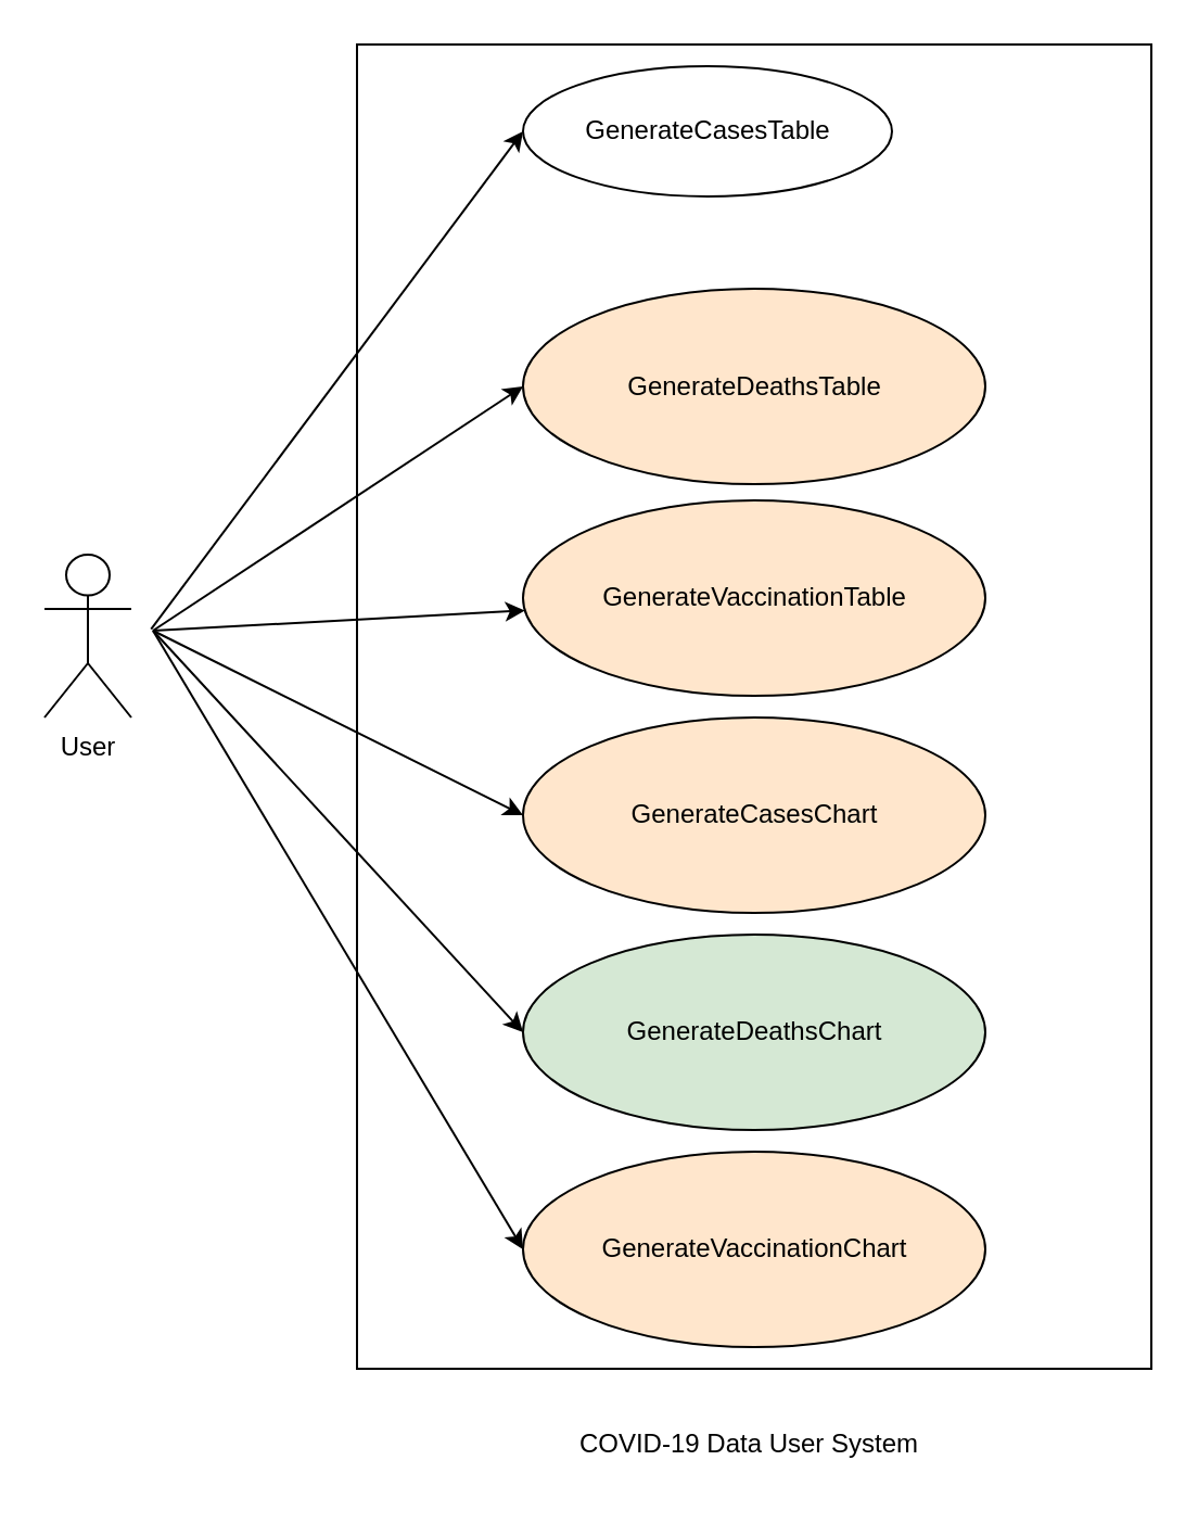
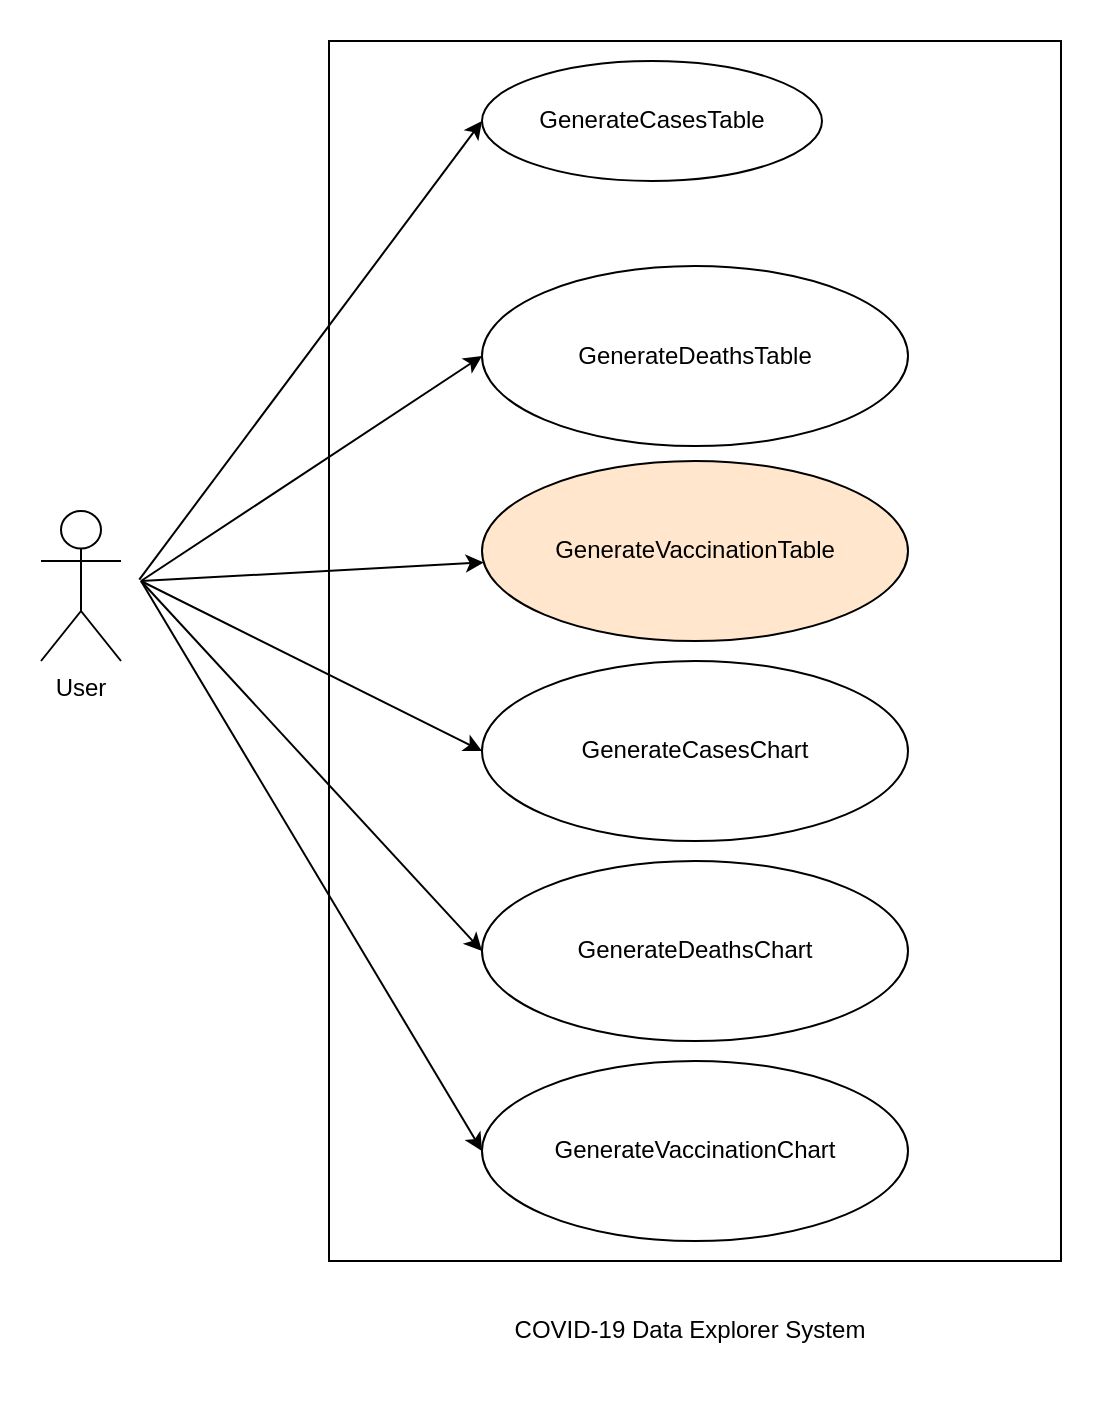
- <mxCell id="5" value="GenerateDeathsTable" style="ellipse;whiteSpace=wrap;html=1;fillColor=#ffe6cc;" parent="1" vertex="1"><mxGeometry x="240.5" y="132.5" width="213" height="90" as="geometry" /></mxCell>
+ <mxCell id="5" value="GenerateDeathsTable" style="ellipse;whiteSpace=wrap;html=1;" parent="1" vertex="1"><mxGeometry x="240.5" y="132.5" width="213" height="90" as="geometry" /></mxCell>
- <mxCell id="11" value="GenerateCasesChart" style="ellipse;whiteSpace=wrap;html=1;fillColor=#ffe6cc;" parent="1" vertex="1"><mxGeometry x="240.5" y="330" width="213" height="90" as="geometry" /></mxCell>
+ <mxCell id="11" value="GenerateCasesChart" style="ellipse;whiteSpace=wrap;html=1;" parent="1" vertex="1"><mxGeometry x="240.5" y="330" width="213" height="90" as="geometry" /></mxCell>
- <mxCell id="12" value="GenerateDeathsChart" style="ellipse;whiteSpace=wrap;html=1;fillColor=#d5e8d4;" parent="1" vertex="1"><mxGeometry x="240.5" y="430" width="213" height="90" as="geometry" /></mxCell>
+ <mxCell id="12" value="GenerateDeathsChart" style="ellipse;whiteSpace=wrap;html=1;" parent="1" vertex="1"><mxGeometry x="240.5" y="430" width="213" height="90" as="geometry" /></mxCell>
- <mxCell id="13" value="GenerateVaccinationChart" style="ellipse;whiteSpace=wrap;html=1;fillColor=#ffe6cc;" parent="1" vertex="1"><mxGeometry x="240.5" y="530" width="213" height="90" as="geometry" /></mxCell>
+ <mxCell id="13" value="GenerateVaccinationChart" style="ellipse;whiteSpace=wrap;html=1;" parent="1" vertex="1"><mxGeometry x="240.5" y="530" width="213" height="90" as="geometry" /></mxCell>
- <mxCell id="16" value="COVID-19 Data User System" style="text;html=1;strokeColor=none;fillColor=none;align=center;verticalAlign=middle;whiteSpace=wrap;rounded=0;" parent="1" vertex="1"><mxGeometry x="250" y="650" width="190" height="30" as="geometry" /></mxCell>
+ <mxCell id="16" value="COVID-19 Data Explorer System" style="text;html=1;strokeColor=none;fillColor=none;align=center;verticalAlign=middle;whiteSpace=wrap;rounded=0;" parent="1" vertex="1"><mxGeometry x="250" y="650" width="190" height="30" as="geometry" /></mxCell>
